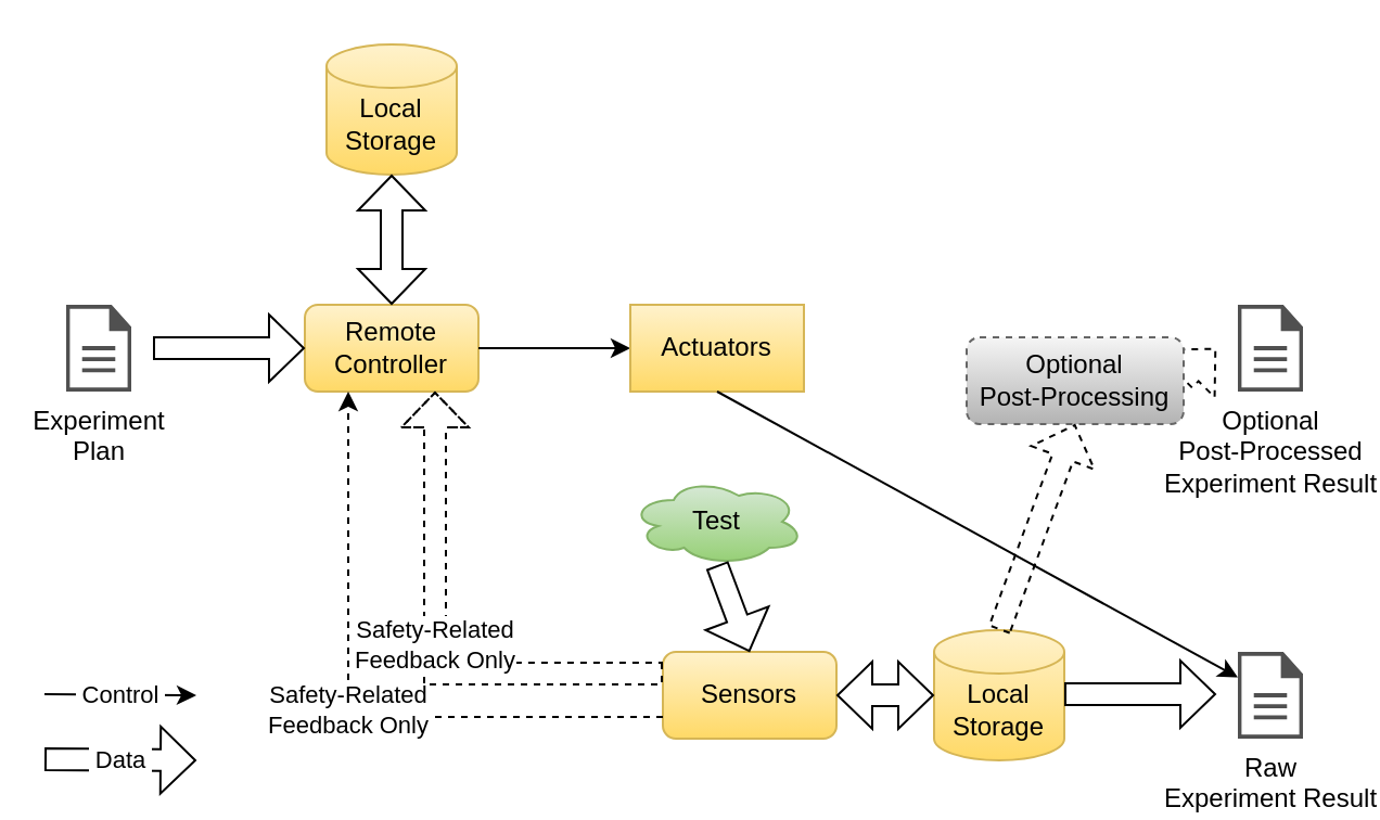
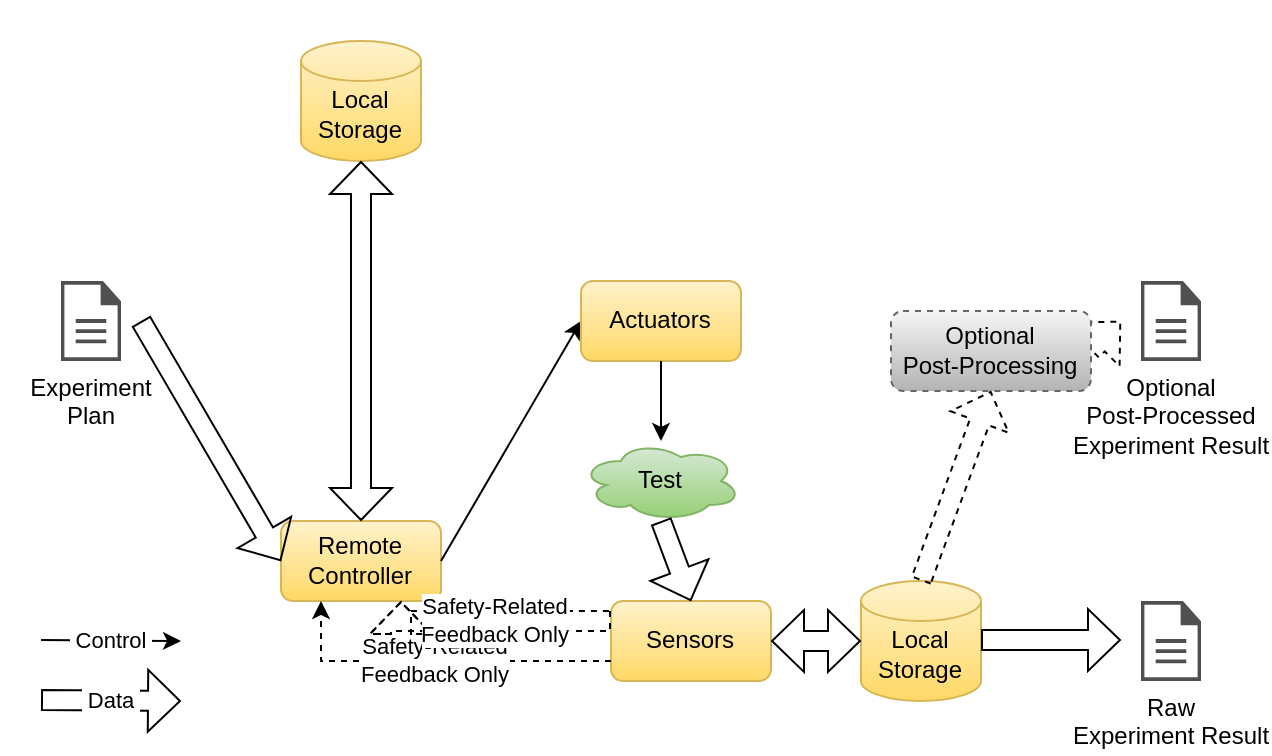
- <mxCell id="3" value="Remote&lt;br&gt;Controller" style="rounded=1;whiteSpace=wrap;html=1;fillColor=#fff2cc;gradientColor=#ffd966;strokeColor=#d6b656;" parent="1" vertex="1"><mxGeometry x="140" y="140" width="80" height="40" as="geometry" /></mxCell>
+ <mxCell id="3" value="Remote&lt;br&gt;Controller" style="rounded=1;whiteSpace=wrap;html=1;fillColor=#fff2cc;gradientColor=#ffd966;strokeColor=#d6b656;" parent="1" vertex="1"><mxGeometry x="140" y="260" width="80" height="40" as="geometry" /></mxCell>
- <mxCell id="7" value="Actuators" style="whiteSpace=wrap;html=1;fillColor=#fff2cc;gradientColor=#ffd966;strokeColor=#d6b656;rounded=0;" parent="1" vertex="1"><mxGeometry x="290" y="140" width="80" height="40" as="geometry" /></mxCell>
+ <mxCell id="7" value="Actuators" style="rounded=1;whiteSpace=wrap;html=1;fillColor=#fff2cc;gradientColor=#ffd966;strokeColor=#d6b656;" parent="1" vertex="1"><mxGeometry x="290" y="140" width="80" height="40" as="geometry" /></mxCell>
- <mxCell id="8" value="" style="endArrow=classic;html=1;rounded=0;exitX=0.5;exitY=1;exitDx=0;exitDy=0;" parent="1" source="7" target="17" edge="1"><mxGeometry width="50" height="50" relative="1" as="geometry"><mxPoint x="210" y="420" as="sourcePoint" /><mxPoint x="460" y="210" as="targetPoint" /></mxGeometry></mxCell>
+ <mxCell id="8" value="" style="endArrow=classic;html=1;rounded=0;exitX=0.5;exitY=1;exitDx=0;exitDy=0;entryX=0.5;entryY=0;entryDx=0;entryDy=0;" parent="1" source="7" target="5" edge="1"><mxGeometry width="50" height="50" relative="1" as="geometry"><mxPoint x="210" y="420" as="sourcePoint" /><mxPoint x="460" y="210" as="targetPoint" /></mxGeometry></mxCell>
